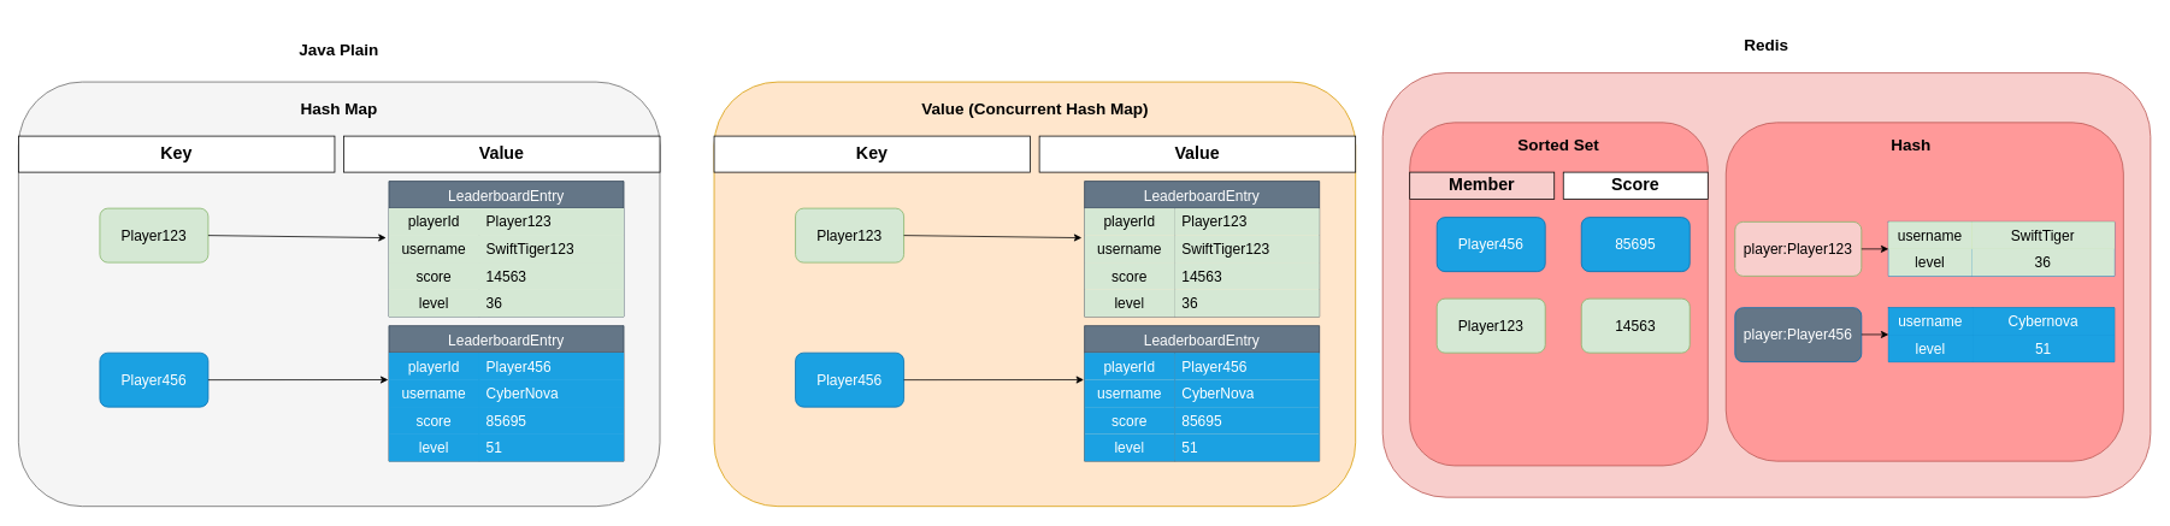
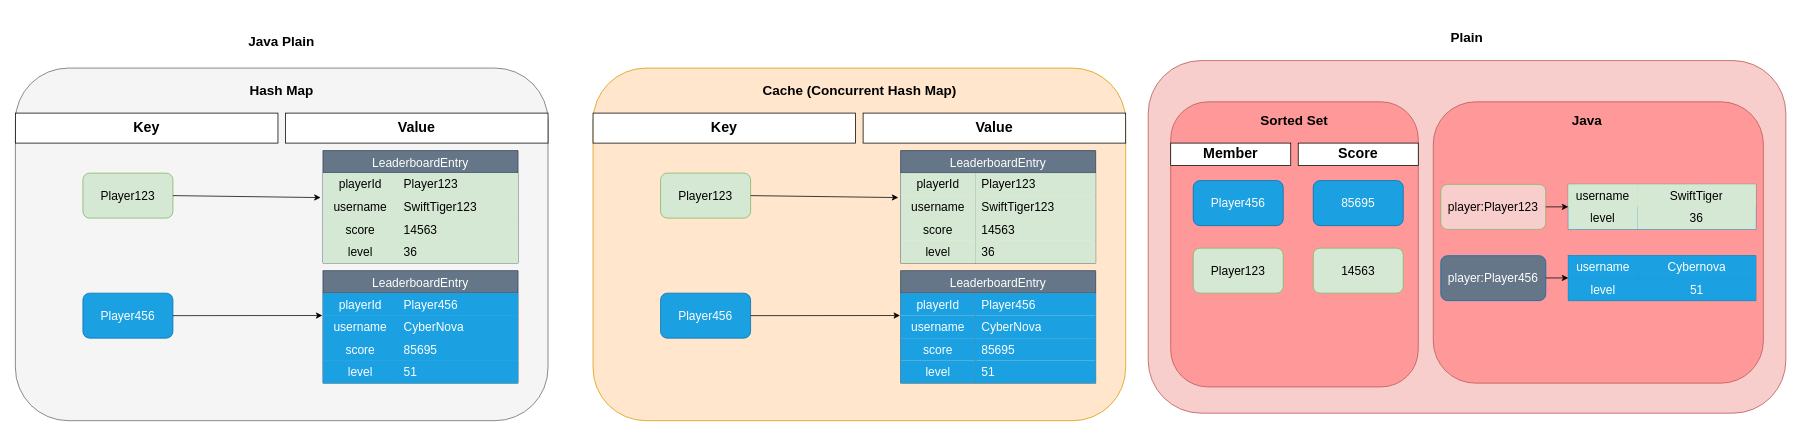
- <mxCell id="72" value="&lt;b&gt;&lt;font style=&quot;font-size: 18px;&quot;&gt;Redis&lt;/font&gt;&lt;/b&gt;" style="text;html=1;align=center;verticalAlign=middle;whiteSpace=wrap;rounded=0;" vertex="1" parent="1"><mxGeometry x="1830" y="20" width="250" height="60" as="geometry" /></mxCell>
+ <mxCell id="72" value="&lt;b&gt;&lt;font style=&quot;font-size: 18px;&quot;&gt;Plain&lt;/font&gt;&lt;/b&gt;" style="text;html=1;align=center;verticalAlign=middle;whiteSpace=wrap;rounded=0;" vertex="1" parent="1"><mxGeometry x="1830" y="20" width="250" height="60" as="geometry" /></mxCell>
- <mxCell id="68" value="&lt;b&gt;&lt;font style=&quot;font-size: 18px;&quot;&gt;Value (Concurrent Hash Map)&lt;/font&gt;&lt;/b&gt;" style="text;html=1;align=center;verticalAlign=middle;whiteSpace=wrap;rounded=0;" vertex="1" parent="1"><mxGeometry x="994.5" y="90" width="301" height="60" as="geometry" /></mxCell>
+ <mxCell id="68" value="&lt;b&gt;&lt;font style=&quot;font-size: 18px;&quot;&gt;Cache (Concurrent Hash Map)&lt;/font&gt;&lt;/b&gt;" style="text;html=1;align=center;verticalAlign=middle;whiteSpace=wrap;rounded=0;" vertex="1" parent="1"><mxGeometry x="994.5" y="90" width="301" height="60" as="geometry" /></mxCell>
- <mxCell id="82" value="&lt;b&gt;&lt;font style=&quot;font-size: 18px;&quot;&gt;Hash&lt;/font&gt;&lt;/b&gt;" style="text;html=1;align=center;verticalAlign=middle;whiteSpace=wrap;rounded=0;" vertex="1" parent="1"><mxGeometry x="2022.25" y="140" width="185.5" height="40" as="geometry" /></mxCell>
+ <mxCell id="82" value="&lt;b&gt;&lt;font style=&quot;font-size: 18px;&quot;&gt;Java&lt;/font&gt;&lt;/b&gt;" style="text;html=1;align=center;verticalAlign=middle;whiteSpace=wrap;rounded=0;" vertex="1" parent="1"><mxGeometry x="2022.25" y="140" width="185.5" height="40" as="geometry" /></mxCell>
- <mxCell id="74" value="&lt;b&gt;&lt;font style=&quot;font-size: 19px;&quot;&gt;Member&lt;/font&gt;&lt;/b&gt;" style="rounded=0;whiteSpace=wrap;html=1;fillColor=#f8cecc;" vertex="1" parent="1"><mxGeometry x="1560" y="190" width="160" height="30" as="geometry" /></mxCell>
+ <mxCell id="74" value="&lt;b&gt;&lt;font style=&quot;font-size: 19px;&quot;&gt;Member&lt;/font&gt;&lt;/b&gt;" style="rounded=0;whiteSpace=wrap;html=1;" vertex="1" parent="1"><mxGeometry x="1560" y="190" width="160" height="30" as="geometry" /></mxCell>
